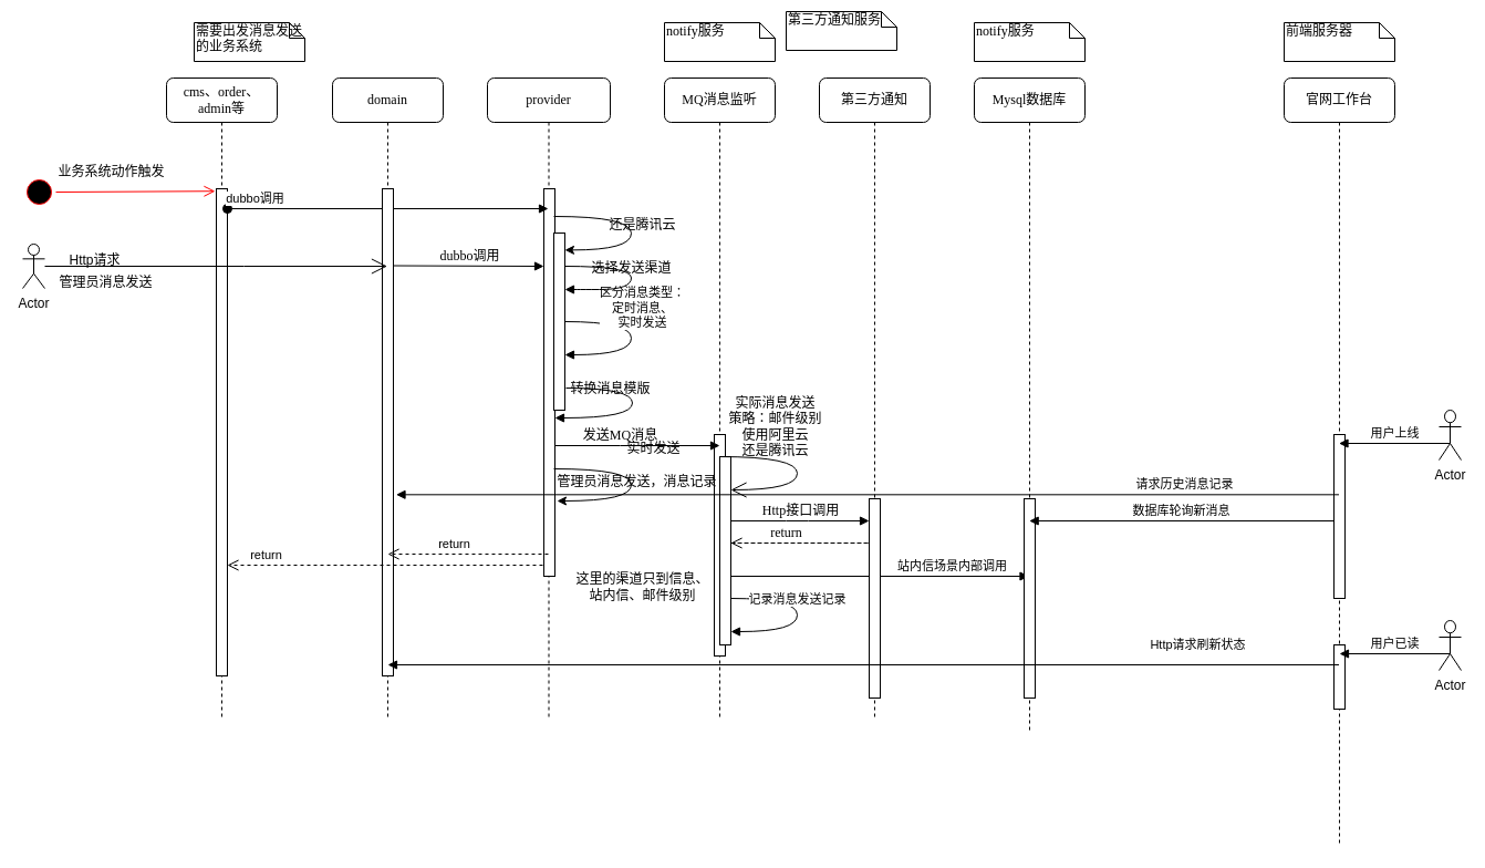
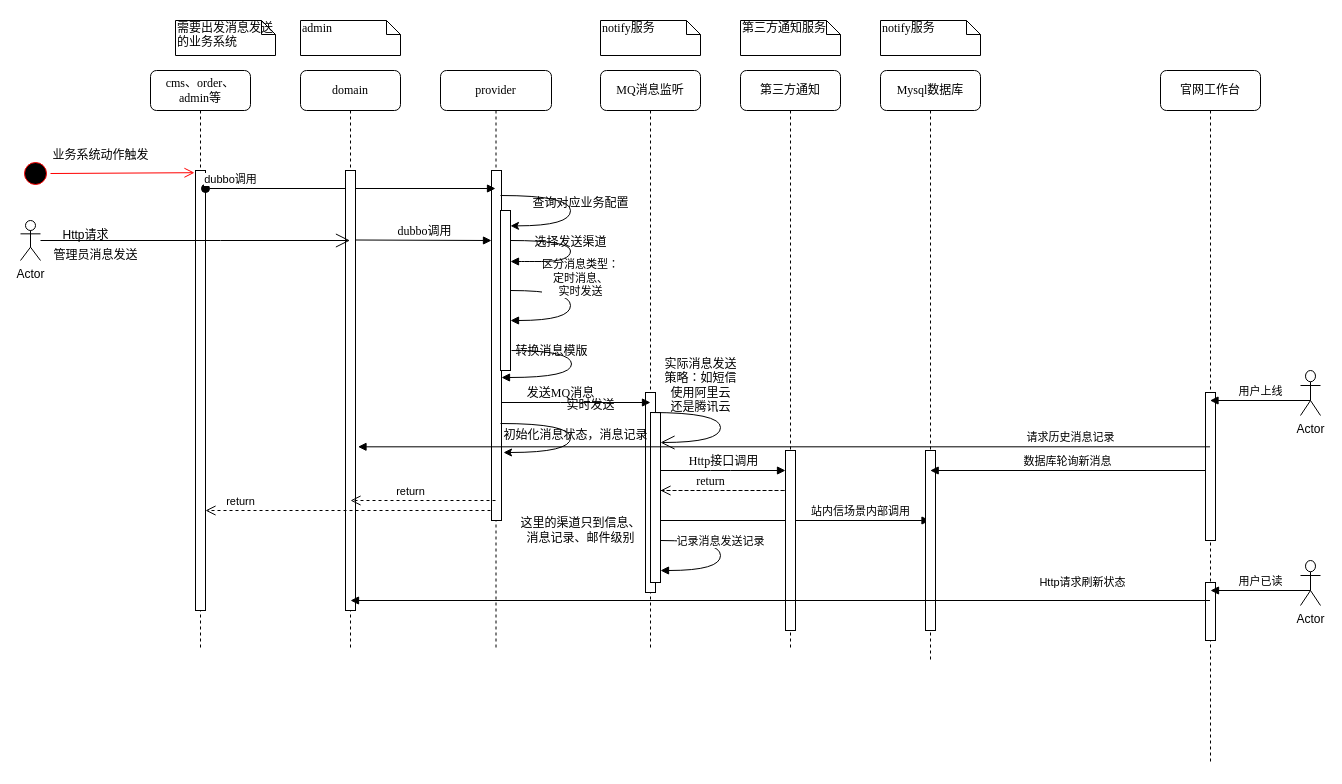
- <mxCell id="38" value="第三方通知服务" style="shape=note;whiteSpace=wrap;html=1;size=14;verticalAlign=top;align=left;spacingTop=-6;rounded=0;shadow=0;comic=0;labelBackgroundColor=none;strokeWidth=1;fontFamily=Verdana;fontSize=12" parent="1" vertex="1"><mxGeometry x="710" y="10" width="100" height="35" as="geometry" /></mxCell>
+ <mxCell id="38" value="第三方通知服务" style="shape=note;whiteSpace=wrap;html=1;size=14;verticalAlign=top;align=left;spacingTop=-6;rounded=0;shadow=0;comic=0;labelBackgroundColor=none;strokeWidth=1;fontFamily=Verdana;fontSize=12" parent="1" vertex="1"><mxGeometry x="740" y="20" width="100" height="35" as="geometry" /></mxCell>
+ <mxCell id="36" value="admin" style="shape=note;whiteSpace=wrap;html=1;size=14;verticalAlign=top;align=left;spacingTop=-6;rounded=0;shadow=0;comic=0;labelBackgroundColor=none;strokeWidth=1;fontFamily=Verdana;fontSize=12" parent="1" vertex="1"><mxGeometry x="300" y="20" width="100" height="35" as="geometry" /></mxCell>
- <mxCell id="41" value="前端服务器" style="shape=note;whiteSpace=wrap;html=1;size=14;verticalAlign=top;align=left;spacingTop=-6;rounded=0;shadow=0;comic=0;labelBackgroundColor=none;strokeWidth=1;fontFamily=Verdana;fontSize=12" parent="1" vertex="1"><mxGeometry x="1160" y="20" width="100" height="35" as="geometry" /></mxCell>
- <mxCell id="10" value="还是腾讯云" style="text;html=1;align=center;verticalAlign=middle;resizable=0;points=[];autosize=1;strokeColor=none;fillColor=none;" parent="9" vertex="1"><mxGeometry x="-80" y="118" width="120" height="30" as="geometry" /></mxCell>
+ <mxCell id="10" value="查询对应业务配置" style="text;html=1;align=center;verticalAlign=middle;resizable=0;points=[];autosize=1;strokeColor=none;fillColor=none;" parent="9" vertex="1"><mxGeometry x="-80" y="118" width="120" height="30" as="geometry" /></mxCell>
- <mxCell id="22" value="实际消息发送&lt;br&gt;策略：邮件级别&lt;br&gt;使用阿里云&lt;br&gt;还是腾讯云" style="text;html=1;align=center;verticalAlign=middle;resizable=0;points=[];autosize=1;strokeColor=none;fillColor=none;" parent="20" vertex="1"><mxGeometry x="-90" y="280" width="100" height="70" as="geometry" /></mxCell>
+ <mxCell id="22" value="实际消息发送&lt;br&gt;策略：如短信&lt;br&gt;使用阿里云&lt;br&gt;还是腾讯云" style="text;html=1;align=center;verticalAlign=middle;resizable=0;points=[];autosize=1;strokeColor=none;fillColor=none;" parent="20" vertex="1"><mxGeometry x="-90" y="280" width="100" height="70" as="geometry" /></mxCell>
- <mxCell id="13" value="管理员消息发送，消息记录" style="text;html=1;align=center;verticalAlign=middle;resizable=0;points=[];autosize=1;strokeColor=none;fillColor=none;" parent="9" vertex="1"><mxGeometry x="-110" y="350" width="170" height="30" as="geometry" /></mxCell>
+ <mxCell id="13" value="初始化消息状态，消息记录" style="text;html=1;align=center;verticalAlign=middle;resizable=0;points=[];autosize=1;strokeColor=none;fillColor=none;" parent="9" vertex="1"><mxGeometry x="-110" y="350" width="170" height="30" as="geometry" /></mxCell>
- <mxCell id="49" value="这里的渠道只到信息、&lt;br&gt;站内信、邮件级别" style="text;html=1;align=center;verticalAlign=middle;resizable=0;points=[];autosize=1;strokeColor=none;fillColor=none;" parent="1" vertex="1"><mxGeometry x="510" y="510" width="140" height="40" as="geometry" /></mxCell>
+ <mxCell id="49" value="这里的渠道只到信息、&lt;br&gt;消息记录、邮件级别" style="text;html=1;align=center;verticalAlign=middle;resizable=0;points=[];autosize=1;strokeColor=none;fillColor=none;" parent="1" vertex="1"><mxGeometry x="510" y="510" width="140" height="40" as="geometry" /></mxCell>
